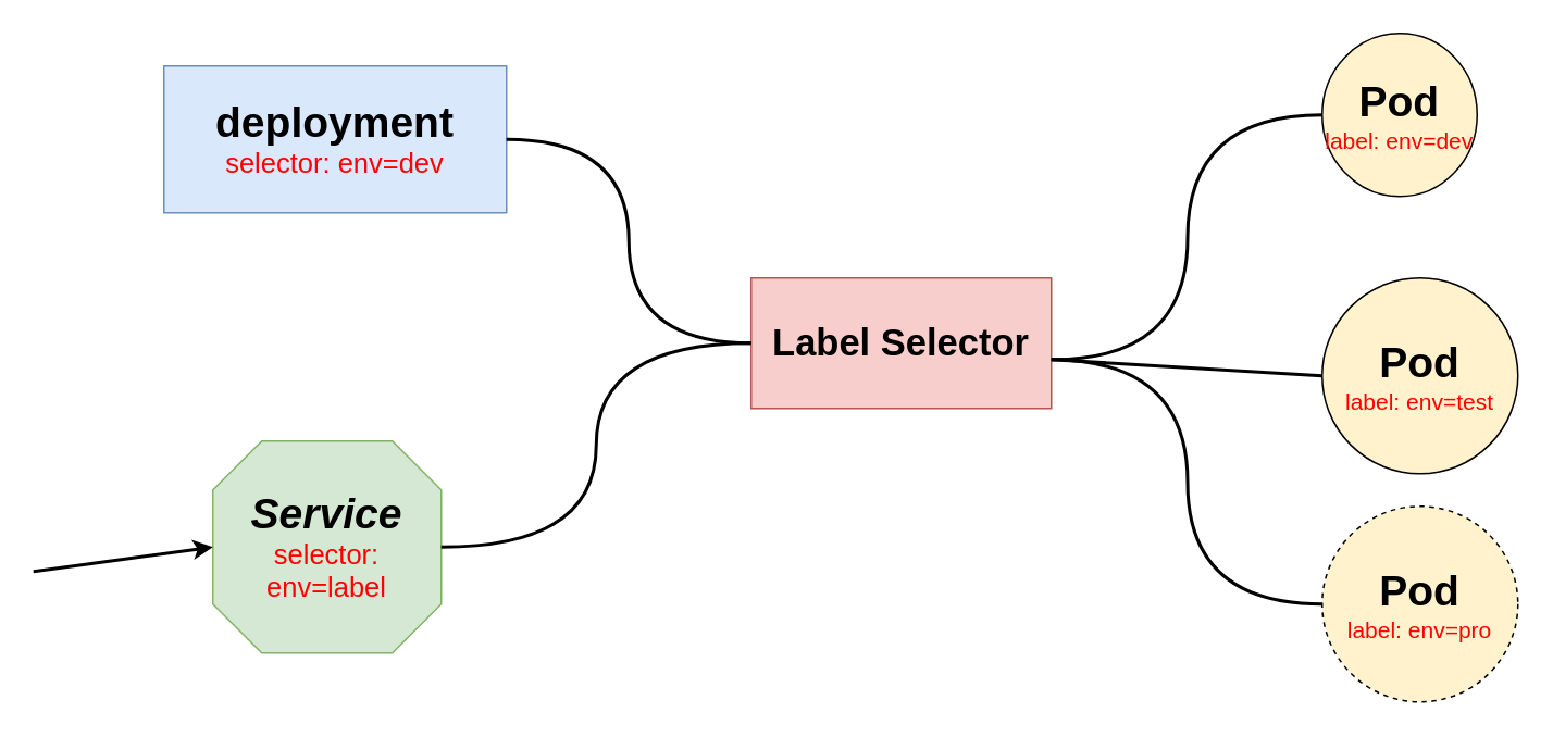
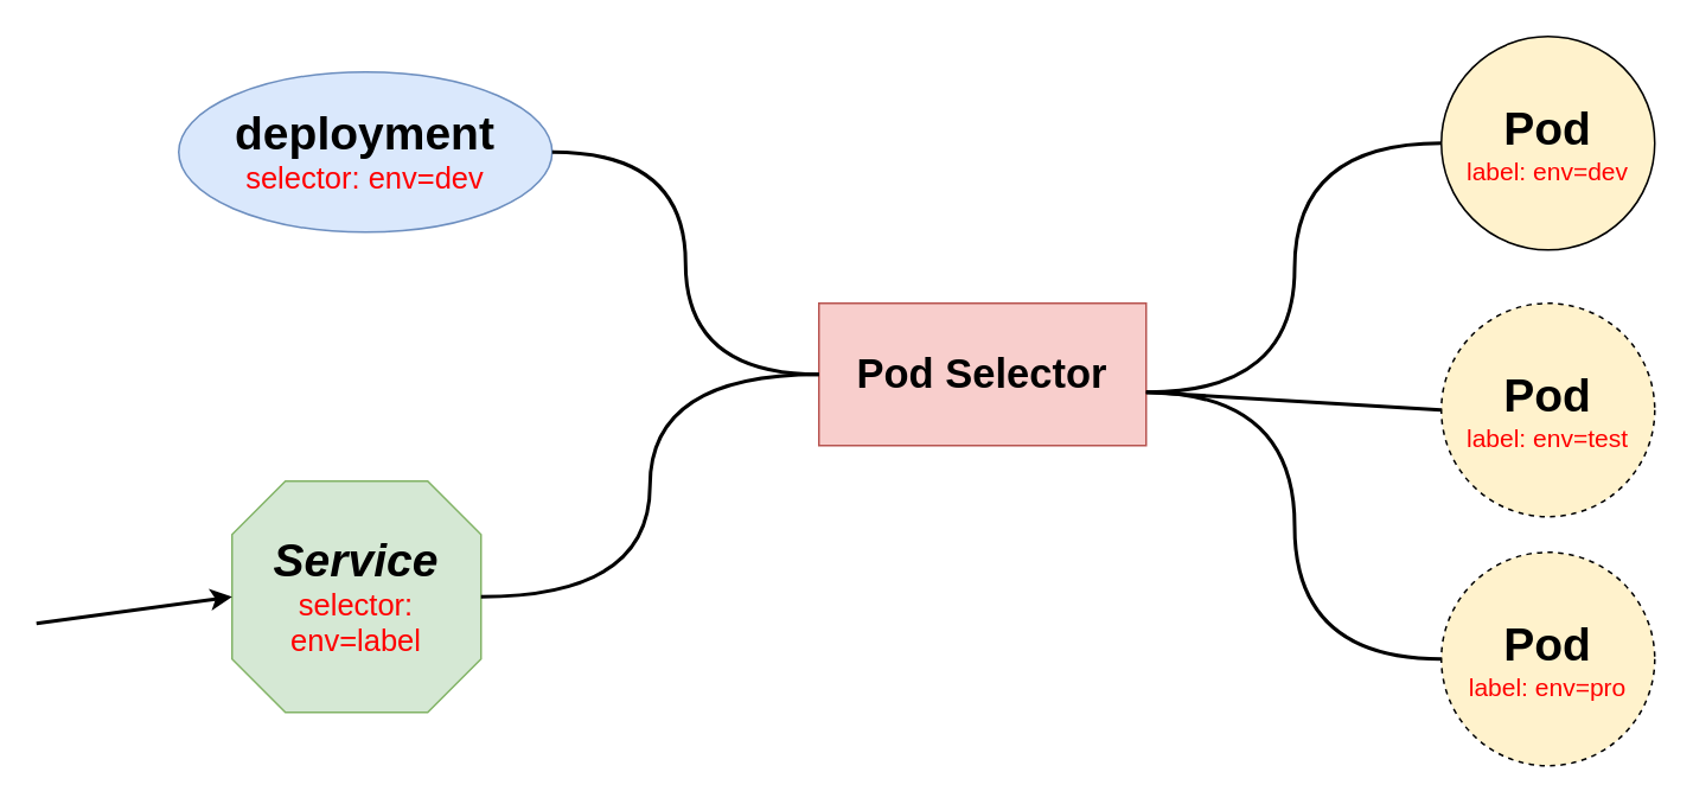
- <mxCell id="6" value="&lt;div&gt;&lt;b&gt;&lt;font style=&quot;font-size: 26px;&quot;&gt;Pod&lt;/font&gt;&lt;/b&gt;&lt;/div&gt;&lt;div&gt;&lt;font color=&quot;#ff0000&quot; style=&quot;font-size: 14px;&quot;&gt;label: env=dev&lt;/font&gt;&lt;/div&gt;" style="ellipse;whiteSpace=wrap;html=1;aspect=fixed;fillColor=#fff2cc;strokeColor=#000000;" vertex="1" parent="1"><mxGeometry x="810" y="20" width="95" height="100" as="geometry" /></mxCell>
+ <mxCell id="6" value="&lt;div&gt;&lt;b&gt;&lt;font style=&quot;font-size: 26px;&quot;&gt;Pod&lt;/font&gt;&lt;/b&gt;&lt;/div&gt;&lt;div&gt;&lt;font color=&quot;#ff0000&quot; style=&quot;font-size: 14px;&quot;&gt;label: env=dev&lt;/font&gt;&lt;/div&gt;" style="ellipse;whiteSpace=wrap;html=1;aspect=fixed;fillColor=#fff2cc;strokeColor=#000000;" vertex="1" parent="1"><mxGeometry x="810" y="20" width="120" height="120" as="geometry" /></mxCell>
- <mxCell id="2" value="&lt;div style=&quot;font-size: 26px;&quot;&gt;&lt;font style=&quot;font-size: 26px;&quot;&gt;&lt;b&gt;&lt;font style=&quot;font-size: 26px;&quot;&gt;deployment&lt;/font&gt;&lt;/b&gt;&lt;/font&gt;&lt;/div&gt;&lt;font style=&quot;font-size: 17px;&quot; color=&quot;#ff0000&quot;&gt;selector: env=dev&lt;/font&gt;" style="rounded=0;whiteSpace=wrap;html=1;glass=0;fillColor=#dae8fc;strokeColor=#6c8ebf;" vertex="1" parent="1"><mxGeometry x="100" y="40" width="210" height="90" as="geometry" /></mxCell>
+ <mxCell id="2" value="&lt;div style=&quot;font-size: 26px;&quot;&gt;&lt;font style=&quot;font-size: 26px;&quot;&gt;&lt;b&gt;&lt;font style=&quot;font-size: 26px;&quot;&gt;deployment&lt;/font&gt;&lt;/b&gt;&lt;/font&gt;&lt;/div&gt;&lt;font style=&quot;font-size: 17px;&quot; color=&quot;#ff0000&quot;&gt;selector: env=dev&lt;/font&gt;" style="ellipse;whiteSpace=wrap;html=1;glass=0;fillColor=#dae8fc;strokeColor=#6c8ebf;" vertex="1" parent="1"><mxGeometry x="100" y="40" width="210" height="90" as="geometry" /></mxCell>
- <mxCell id="3" value="&lt;div style=&quot;font-size: 23px;&quot;&gt;&lt;b&gt;Label Selector&lt;br&gt;&lt;/b&gt;&lt;/div&gt;" style="rounded=0;whiteSpace=wrap;html=1;fillColor=#f8cecc;strokeColor=#b85450;" vertex="1" parent="1"><mxGeometry x="460" y="170" width="184" height="80" as="geometry" /></mxCell>
+ <mxCell id="3" value="&lt;div style=&quot;font-size: 23px;&quot;&gt;&lt;b&gt;Pod Selector&lt;br&gt;&lt;/b&gt;&lt;/div&gt;" style="rounded=0;whiteSpace=wrap;html=1;fillColor=#f8cecc;strokeColor=#b85450;" vertex="1" parent="1"><mxGeometry x="460" y="170" width="184" height="80" as="geometry" /></mxCell>
- <mxCell id="7" value="&lt;div&gt;&lt;b&gt;&lt;font style=&quot;font-size: 26px;&quot;&gt;Pod&lt;/font&gt;&lt;/b&gt;&lt;/div&gt;&lt;div&gt;&lt;font color=&quot;#ff0000&quot; style=&quot;font-size: 14px;&quot;&gt;label: env=test&lt;/font&gt;&lt;/div&gt;" style="ellipse;whiteSpace=wrap;html=1;aspect=fixed;fillColor=#fff2cc;strokeColor=#000000;" vertex="1" parent="1"><mxGeometry x="810" y="170" width="120" height="120" as="geometry" /></mxCell>
+ <mxCell id="7" value="&lt;div&gt;&lt;b&gt;&lt;font style=&quot;font-size: 26px;&quot;&gt;Pod&lt;/font&gt;&lt;/b&gt;&lt;/div&gt;&lt;div&gt;&lt;font color=&quot;#ff0000&quot; style=&quot;font-size: 14px;&quot;&gt;label: env=test&lt;/font&gt;&lt;/div&gt;" style="ellipse;whiteSpace=wrap;html=1;aspect=fixed;fillColor=#fff2cc;strokeColor=#000000;dashed=1;" vertex="1" parent="1"><mxGeometry x="810" y="170" width="120" height="120" as="geometry" /></mxCell>
